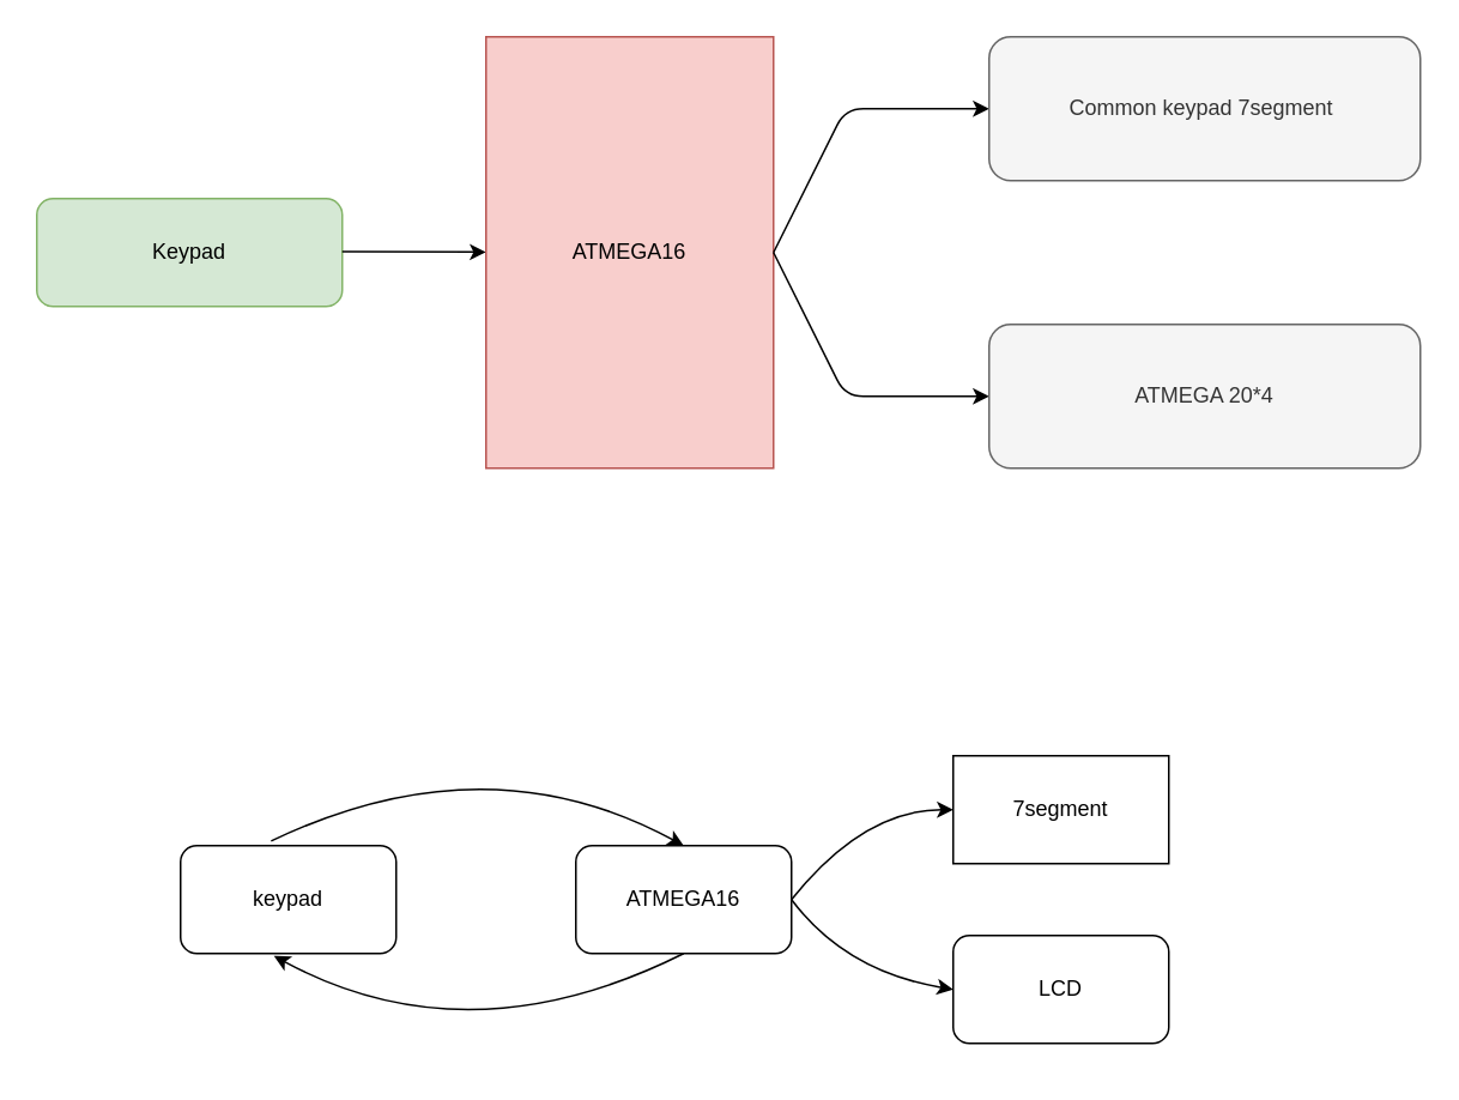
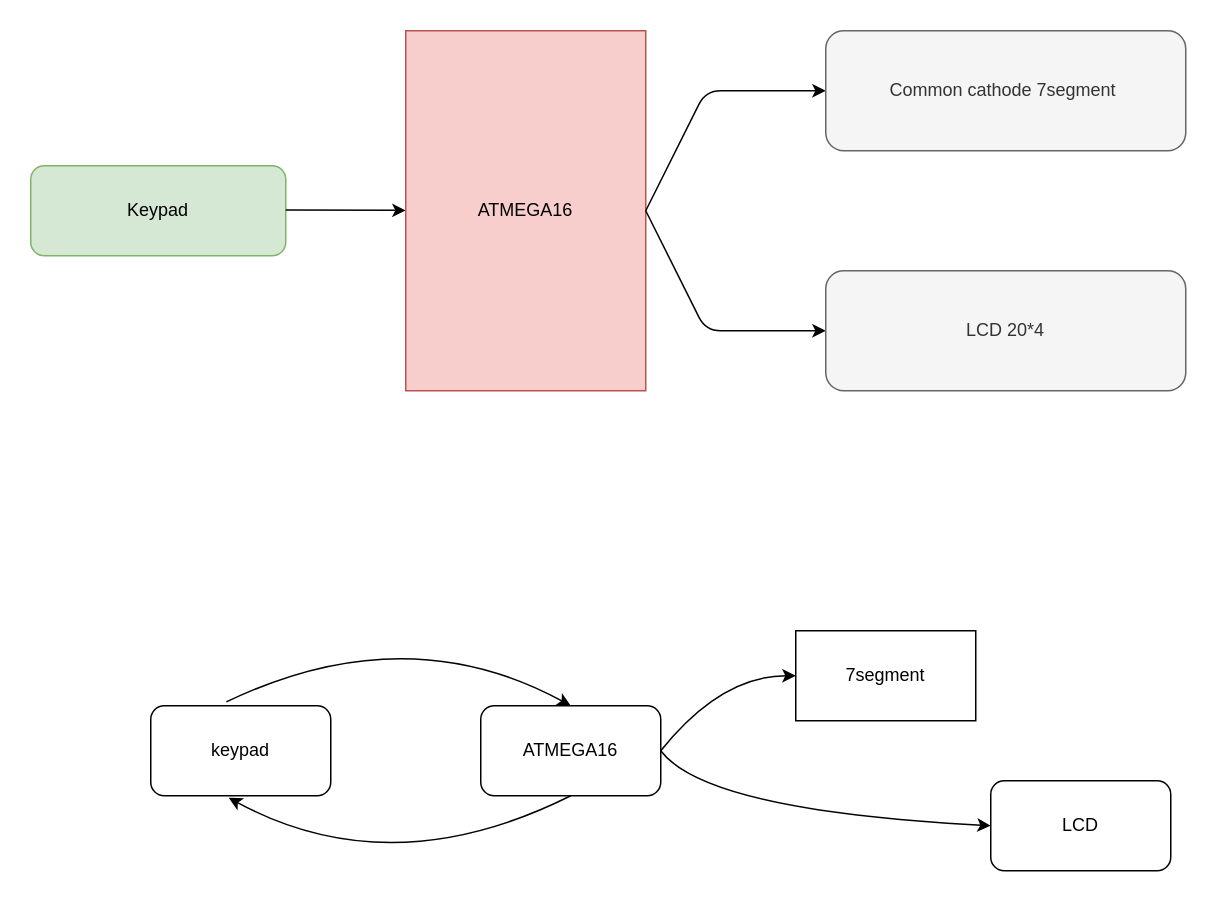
- <mxCell id="6" value="Common keypad 7segment&amp;nbsp;" style="rounded=1;whiteSpace=wrap;html=1;fillColor=#f5f5f5;strokeColor=#666666;fontColor=#333333;" parent="1" vertex="1"><mxGeometry x="550" y="20" width="240" height="80" as="geometry" /></mxCell>
+ <mxCell id="6" value="Common cathode 7segment&amp;nbsp;" style="rounded=1;whiteSpace=wrap;html=1;fillColor=#f5f5f5;strokeColor=#666666;fontColor=#333333;" parent="1" vertex="1"><mxGeometry x="550" y="20" width="240" height="80" as="geometry" /></mxCell>
- <mxCell id="8" value="ATMEGA 20*4" style="rounded=1;whiteSpace=wrap;html=1;fillColor=#f5f5f5;strokeColor=#666666;fontColor=#333333;" parent="1" vertex="1"><mxGeometry x="550" y="180" width="240" height="80" as="geometry" /></mxCell>
+ <mxCell id="8" value="LCD 20*4" style="rounded=1;whiteSpace=wrap;html=1;fillColor=#f5f5f5;strokeColor=#666666;fontColor=#333333;" parent="1" vertex="1"><mxGeometry x="550" y="180" width="240" height="80" as="geometry" /></mxCell>
- <mxCell id="12" value="LCD" style="rounded=1;whiteSpace=wrap;html=1;" parent="1" vertex="1"><mxGeometry x="530" y="520" width="120" height="60" as="geometry" /></mxCell>
+ <mxCell id="12" value="LCD" style="rounded=1;whiteSpace=wrap;html=1;" parent="1" vertex="1"><mxGeometry x="660" y="520" width="120" height="60" as="geometry" /></mxCell>
